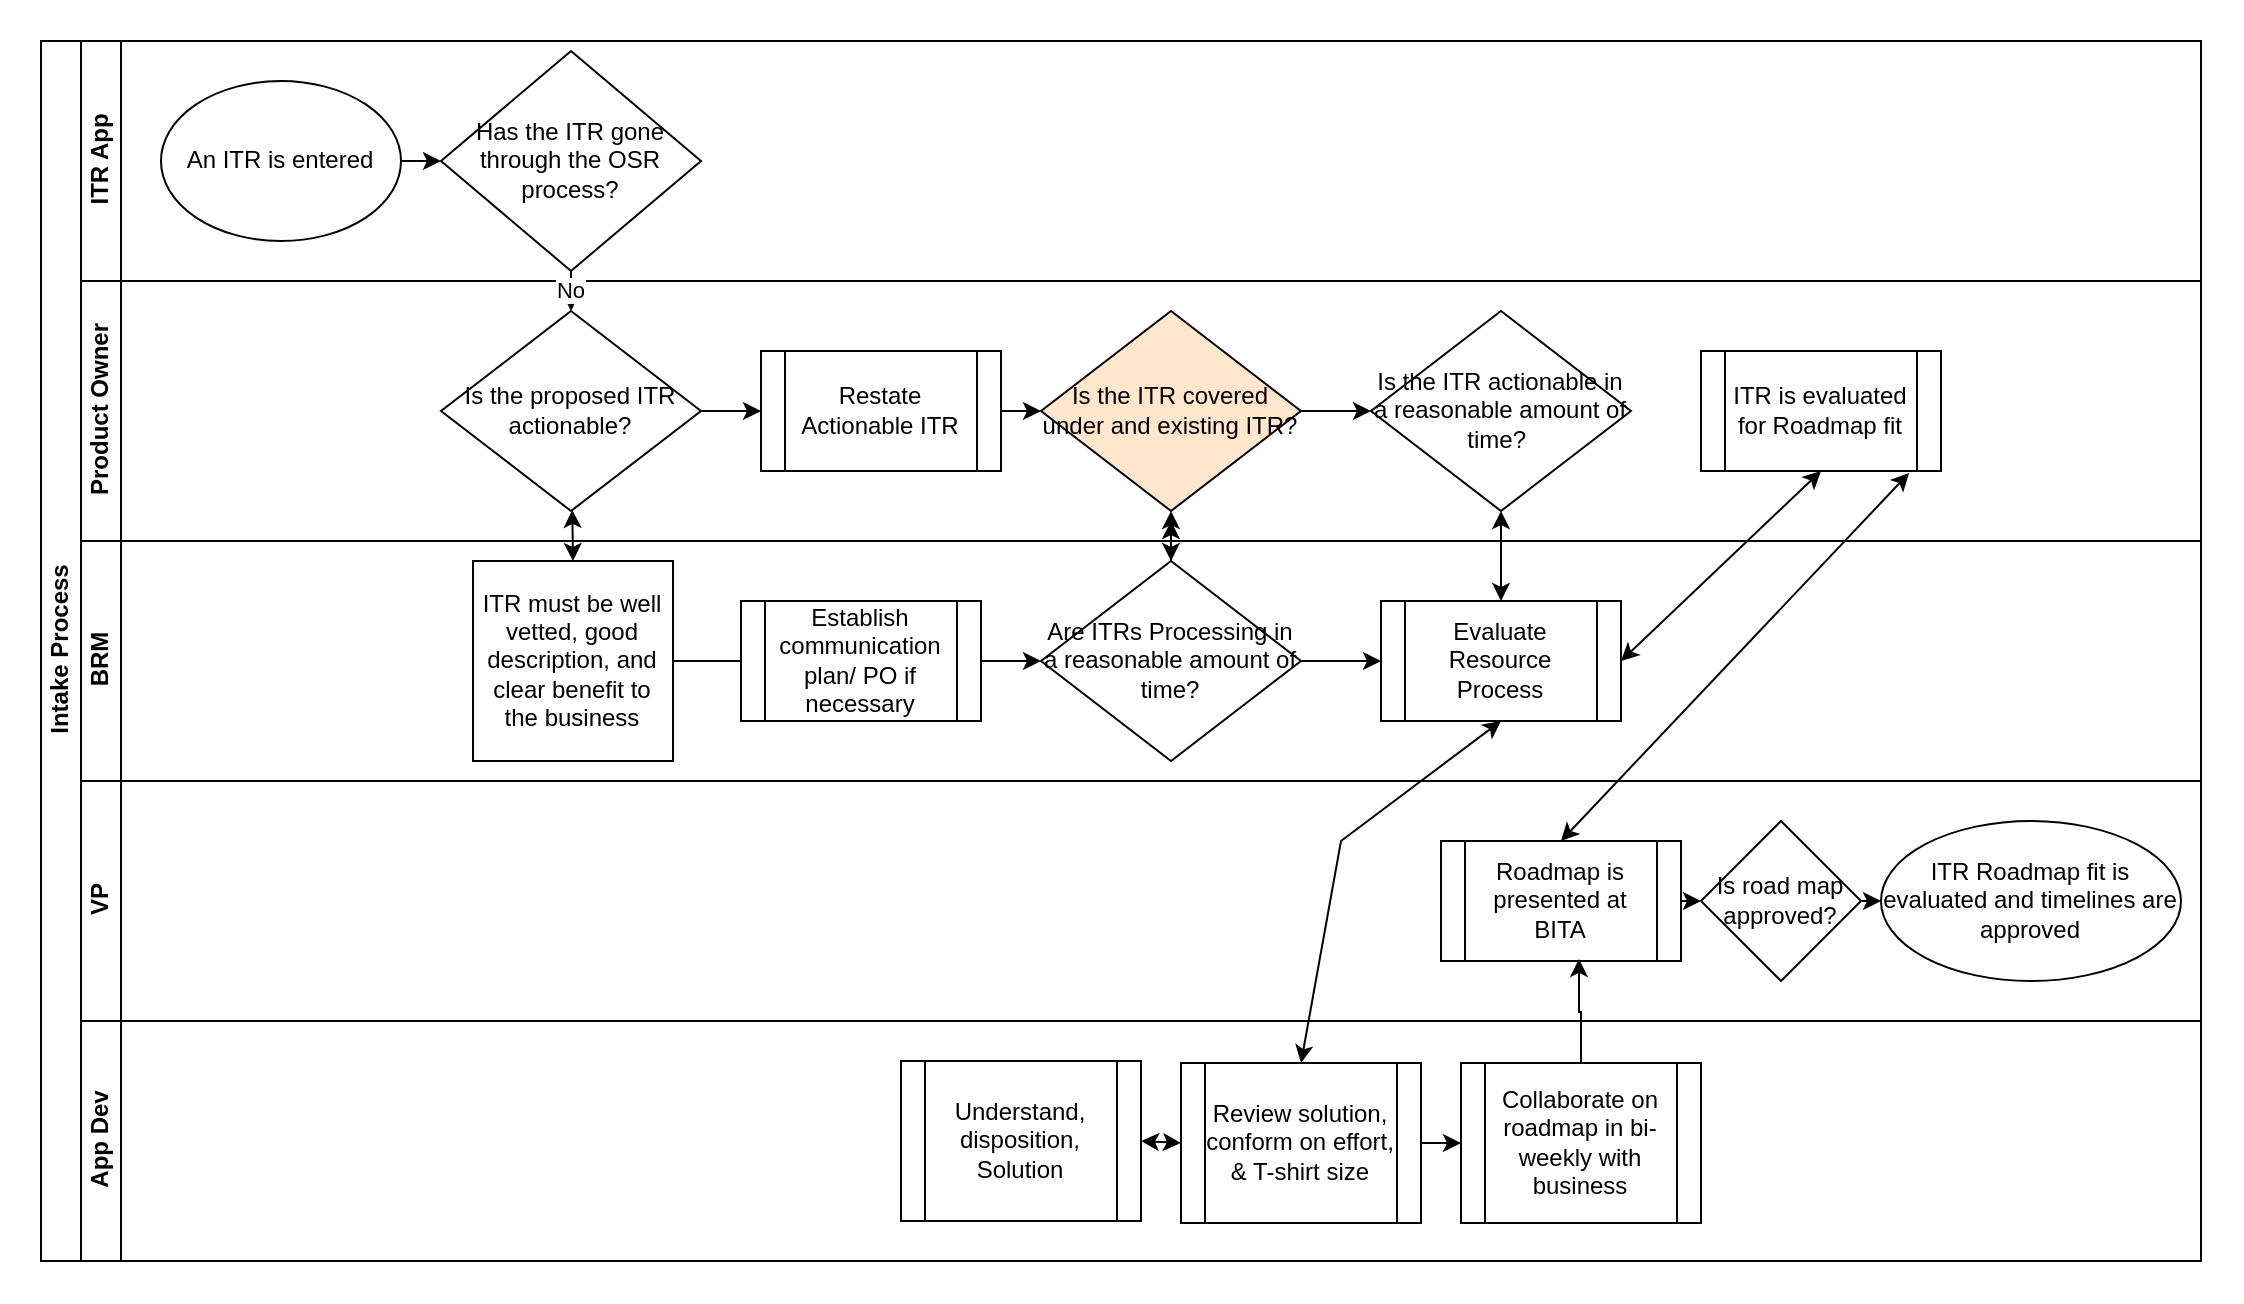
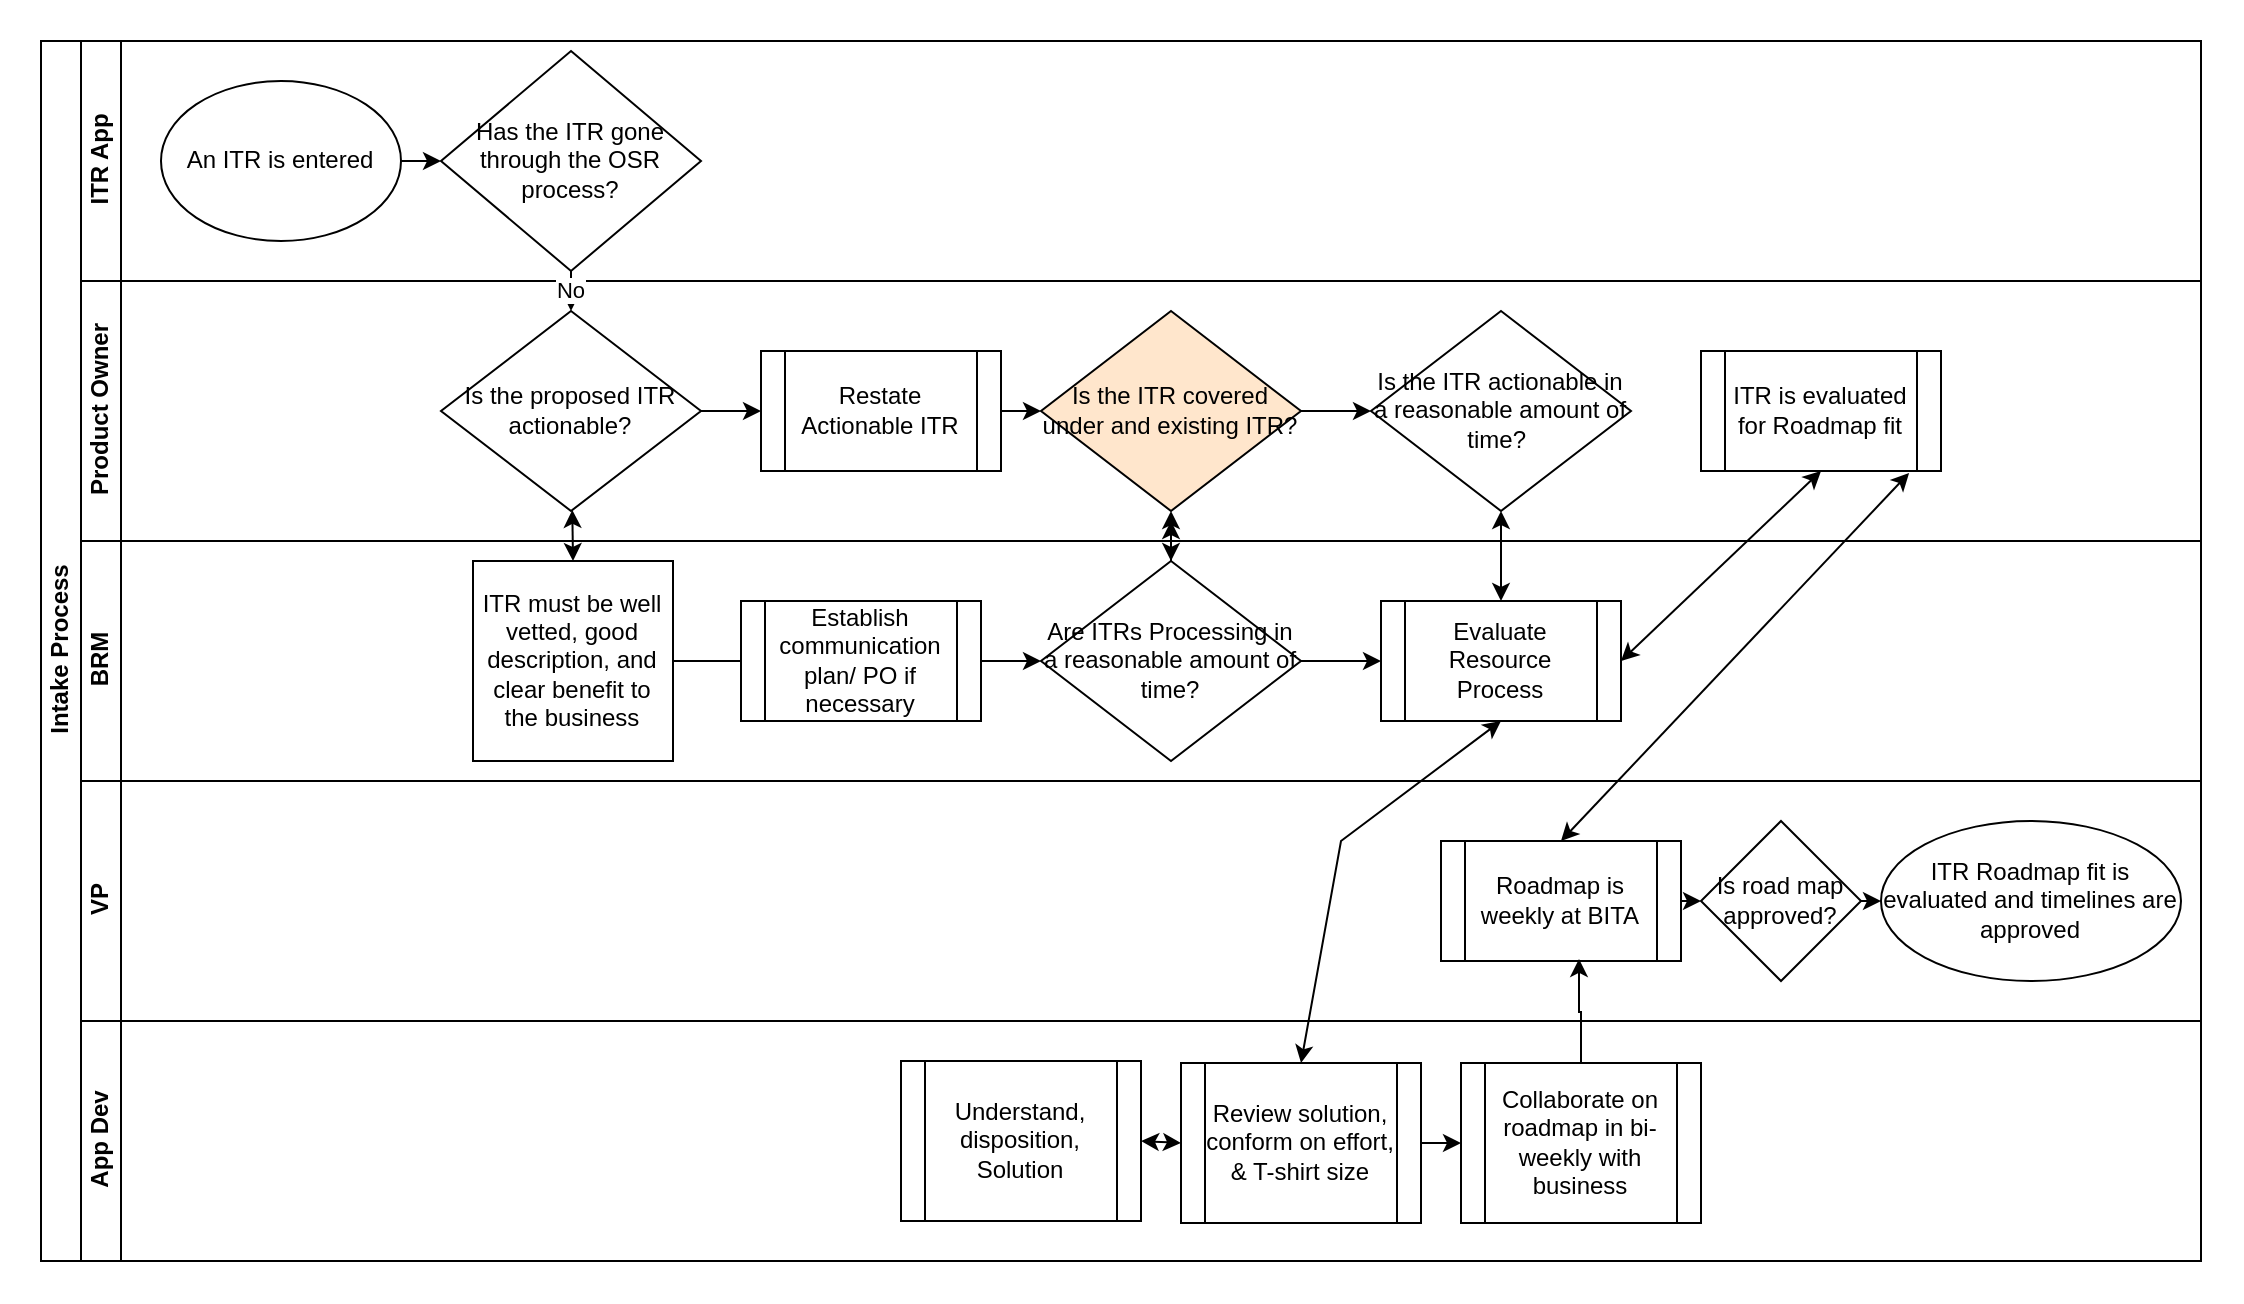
- <mxCell id="26" value="Roadmap is presented at BITA" style="shape=process;whiteSpace=wrap;html=1;backgroundOutline=1;" parent="23" vertex="1"><mxGeometry x="680" y="30" width="120" height="60" as="geometry" /></mxCell>
+ <mxCell id="26" value="Roadmap is weekly at BITA" style="shape=process;whiteSpace=wrap;html=1;backgroundOutline=1;" parent="23" vertex="1"><mxGeometry x="680" y="30" width="120" height="60" as="geometry" /></mxCell>
